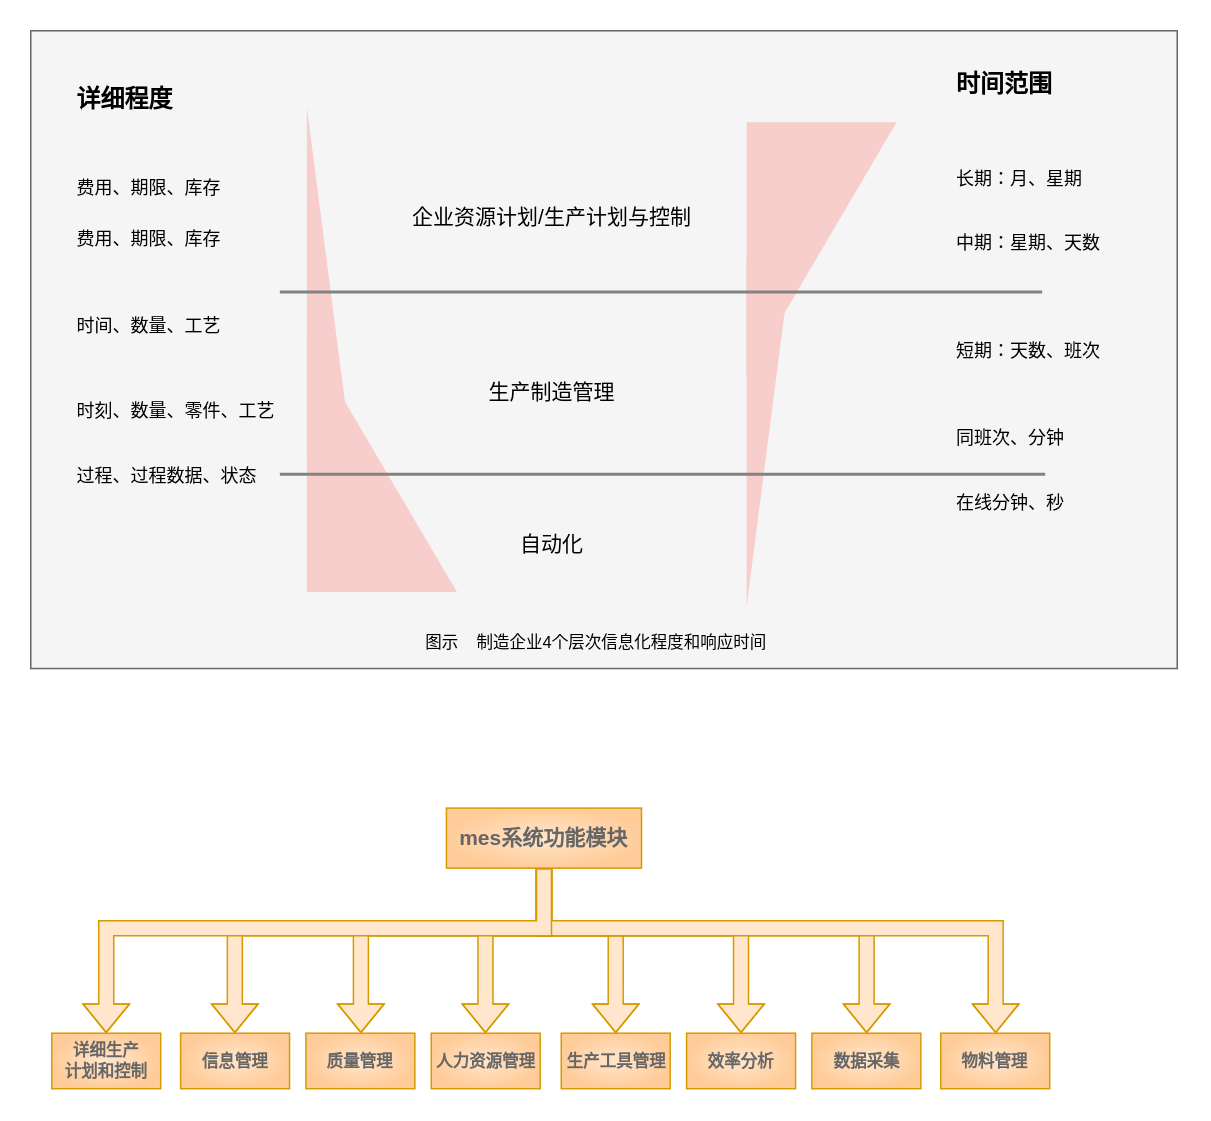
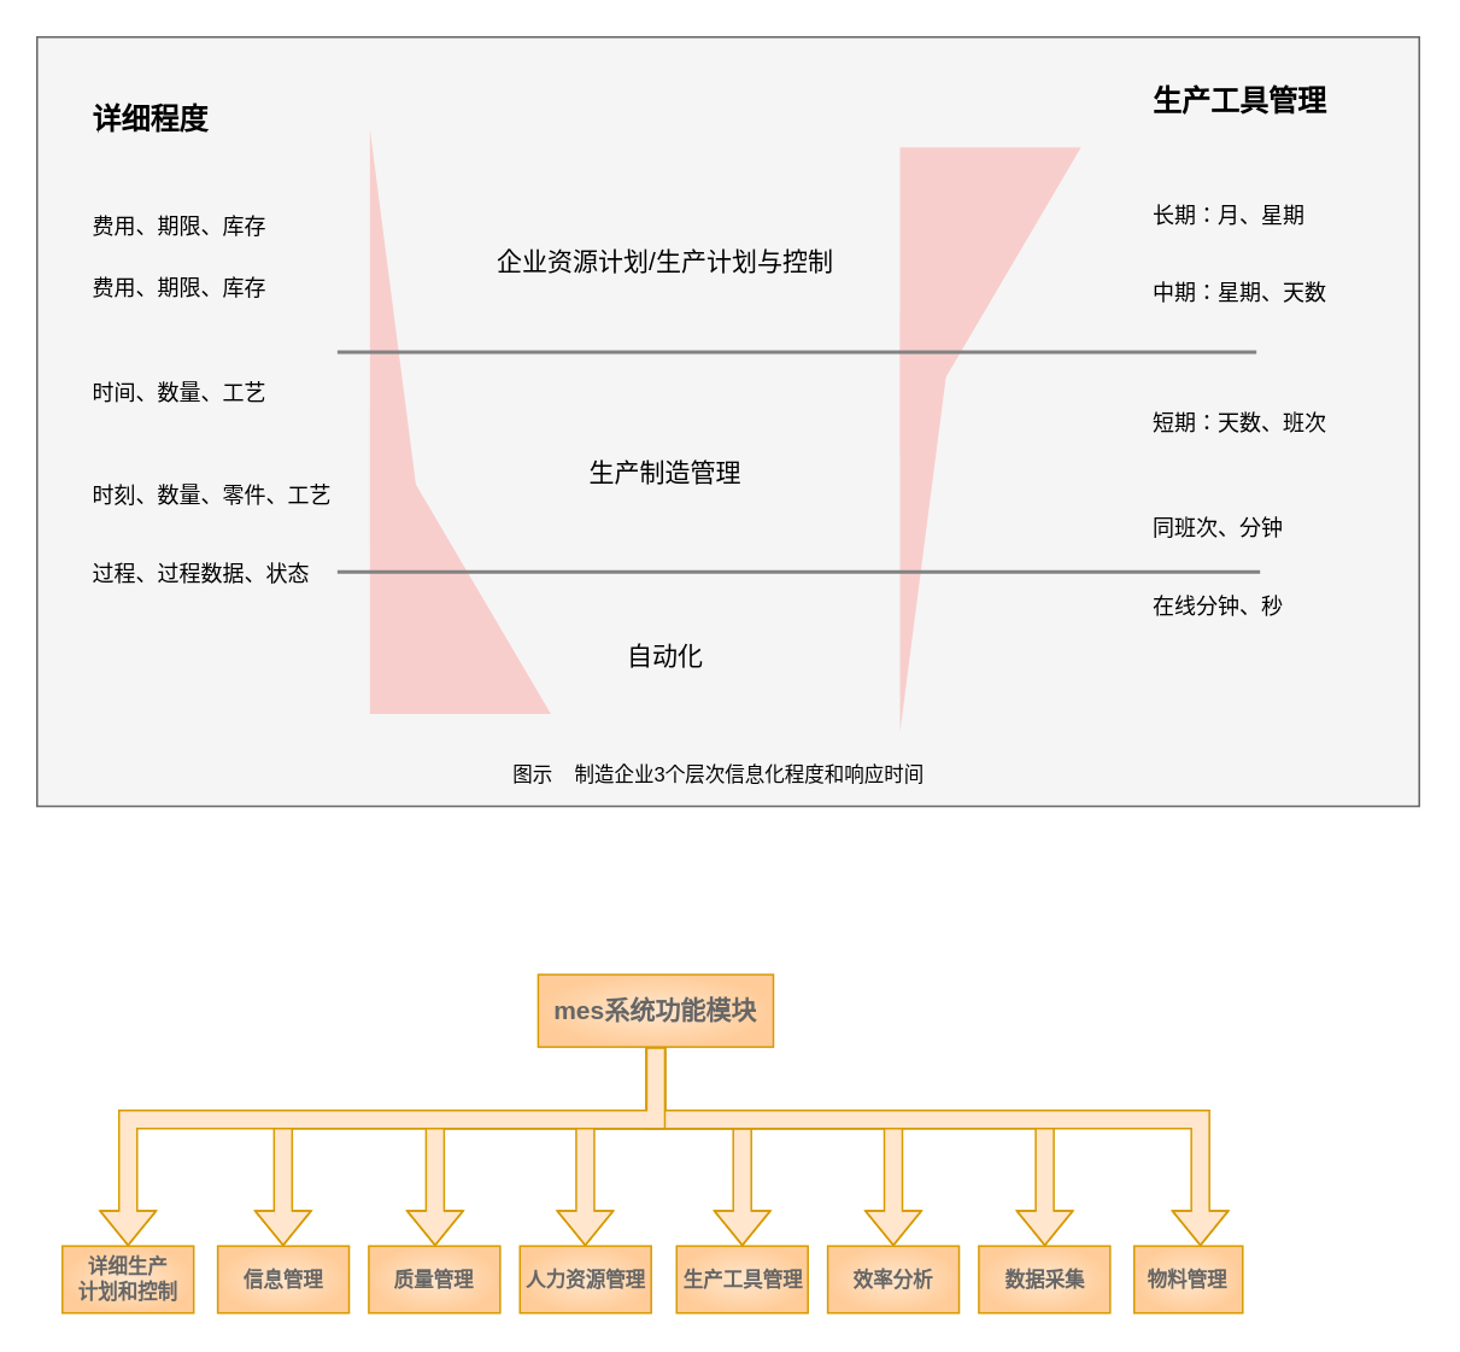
- <mxCell id="13" value="&lt;b&gt;时间范围&lt;/b&gt;&lt;div style=&quot;font-size: 15px;&quot;&gt;&lt;font style=&quot;font-size: 15px;&quot;&gt;&lt;br&gt;&lt;/font&gt;&lt;/div&gt;&lt;div style=&quot;font-size: 12px;&quot;&gt;&lt;font style=&quot;font-size: 12px;&quot;&gt;&lt;br&gt;&lt;/font&gt;&lt;/div&gt;&lt;div style=&quot;font-size: 12px;&quot;&gt;&lt;font style=&quot;font-size: 12px;&quot;&gt;&lt;br&gt;&lt;/font&gt;&lt;/div&gt;&lt;div style=&quot;font-size: 12px;&quot;&gt;&lt;font style=&quot;font-size: 12px;&quot;&gt;长期：月、星期&lt;br&gt;&lt;/font&gt;&lt;/div&gt;&lt;div style=&quot;font-size: 12px;&quot;&gt;&lt;font style=&quot;font-size: 12px;&quot;&gt;&lt;br&gt;&lt;/font&gt;&lt;/div&gt;&lt;div style=&quot;font-size: 12px;&quot;&gt;&lt;div&gt;&lt;font style=&quot;font-size: 12px;&quot;&gt;&lt;br&gt;&lt;/font&gt;&lt;/div&gt;&lt;div&gt;&lt;font style=&quot;font-size: 12px;&quot;&gt;中期：星期、天数&lt;/font&gt;&lt;/div&gt;&lt;div&gt;&lt;font style=&quot;font-size: 12px;&quot;&gt;&lt;br&gt;&lt;/font&gt;&lt;/div&gt;&lt;div&gt;&lt;font style=&quot;font-size: 12px;&quot;&gt;&lt;br&gt;&lt;/font&gt;&lt;/div&gt;&lt;div&gt;&lt;font style=&quot;font-size: 12px;&quot;&gt;&lt;br&gt;&lt;/font&gt;&lt;/div&gt;&lt;div&gt;&lt;font style=&quot;font-size: 12px;&quot;&gt;&lt;br&gt;&lt;/font&gt;&lt;/div&gt;&lt;div&gt;&lt;font style=&quot;font-size: 12px;&quot;&gt;短期：天数、班次&lt;br&gt;&lt;/font&gt;&lt;/div&gt;&lt;div&gt;&lt;font style=&quot;font-size: 12px;&quot;&gt;&lt;br&gt;&lt;/font&gt;&lt;/div&gt;&lt;div&gt;&lt;font style=&quot;font-size: 12px;&quot;&gt;&lt;br&gt;&lt;/font&gt;&lt;/div&gt;&lt;div&gt;&lt;font style=&quot;font-size: 12px;&quot;&gt;&lt;br&gt;&lt;/font&gt;&lt;/div&gt;&lt;div&gt;&lt;font style=&quot;font-size: 12px;&quot;&gt;同班次、分钟&lt;br&gt;&lt;/font&gt;&lt;/div&gt;&lt;div&gt;&lt;font style=&quot;font-size: 12px;&quot;&gt;&lt;br&gt;&lt;/font&gt;&lt;/div&gt;&lt;div&gt;&lt;font style=&quot;font-size: 12px;&quot;&gt;&lt;br&gt;&lt;/font&gt;&lt;/div&gt;&lt;div&gt;&lt;font style=&quot;font-size: 12px;&quot;&gt;在线分钟、秒&lt;/font&gt;&lt;font style=&quot;font-size: 12px;&quot;&gt;&lt;br&gt;&lt;/font&gt;&lt;/div&gt;&lt;div&gt;&lt;br&gt;&lt;/div&gt;&lt;/div&gt;" style="text;html=1;strokeColor=none;fillColor=none;align=left;verticalAlign=top;whiteSpace=wrap;rounded=0;fontSize=16;" parent="2" vertex="1"><mxGeometry x="615" y="19" width="150" height="324" as="geometry" /></mxCell>
+ <mxCell id="13" value="&lt;b&gt;生产工具管理&lt;/b&gt;&lt;div style=&quot;font-size: 15px;&quot;&gt;&lt;font style=&quot;font-size: 15px;&quot;&gt;&lt;br&gt;&lt;/font&gt;&lt;/div&gt;&lt;div style=&quot;font-size: 12px;&quot;&gt;&lt;font style=&quot;font-size: 12px;&quot;&gt;&lt;br&gt;&lt;/font&gt;&lt;/div&gt;&lt;div style=&quot;font-size: 12px;&quot;&gt;&lt;font style=&quot;font-size: 12px;&quot;&gt;&lt;br&gt;&lt;/font&gt;&lt;/div&gt;&lt;div style=&quot;font-size: 12px;&quot;&gt;&lt;font style=&quot;font-size: 12px;&quot;&gt;长期：月、星期&lt;br&gt;&lt;/font&gt;&lt;/div&gt;&lt;div style=&quot;font-size: 12px;&quot;&gt;&lt;font style=&quot;font-size: 12px;&quot;&gt;&lt;br&gt;&lt;/font&gt;&lt;/div&gt;&lt;div style=&quot;font-size: 12px;&quot;&gt;&lt;div&gt;&lt;font style=&quot;font-size: 12px;&quot;&gt;&lt;br&gt;&lt;/font&gt;&lt;/div&gt;&lt;div&gt;&lt;font style=&quot;font-size: 12px;&quot;&gt;中期：星期、天数&lt;/font&gt;&lt;/div&gt;&lt;div&gt;&lt;font style=&quot;font-size: 12px;&quot;&gt;&lt;br&gt;&lt;/font&gt;&lt;/div&gt;&lt;div&gt;&lt;font style=&quot;font-size: 12px;&quot;&gt;&lt;br&gt;&lt;/font&gt;&lt;/div&gt;&lt;div&gt;&lt;font style=&quot;font-size: 12px;&quot;&gt;&lt;br&gt;&lt;/font&gt;&lt;/div&gt;&lt;div&gt;&lt;font style=&quot;font-size: 12px;&quot;&gt;&lt;br&gt;&lt;/font&gt;&lt;/div&gt;&lt;div&gt;&lt;font style=&quot;font-size: 12px;&quot;&gt;短期：天数、班次&lt;br&gt;&lt;/font&gt;&lt;/div&gt;&lt;div&gt;&lt;font style=&quot;font-size: 12px;&quot;&gt;&lt;br&gt;&lt;/font&gt;&lt;/div&gt;&lt;div&gt;&lt;font style=&quot;font-size: 12px;&quot;&gt;&lt;br&gt;&lt;/font&gt;&lt;/div&gt;&lt;div&gt;&lt;font style=&quot;font-size: 12px;&quot;&gt;&lt;br&gt;&lt;/font&gt;&lt;/div&gt;&lt;div&gt;&lt;font style=&quot;font-size: 12px;&quot;&gt;同班次、分钟&lt;br&gt;&lt;/font&gt;&lt;/div&gt;&lt;div&gt;&lt;font style=&quot;font-size: 12px;&quot;&gt;&lt;br&gt;&lt;/font&gt;&lt;/div&gt;&lt;div&gt;&lt;font style=&quot;font-size: 12px;&quot;&gt;&lt;br&gt;&lt;/font&gt;&lt;/div&gt;&lt;div&gt;&lt;font style=&quot;font-size: 12px;&quot;&gt;在线分钟、秒&lt;/font&gt;&lt;font style=&quot;font-size: 12px;&quot;&gt;&lt;br&gt;&lt;/font&gt;&lt;/div&gt;&lt;div&gt;&lt;br&gt;&lt;/div&gt;&lt;/div&gt;" style="text;html=1;strokeColor=none;fillColor=none;align=left;verticalAlign=top;whiteSpace=wrap;rounded=0;fontSize=16;" parent="2" vertex="1"><mxGeometry x="615" y="19" width="150" height="324" as="geometry" /></mxCell>
- <mxCell id="15" value="&lt;font style=&quot;font-size: 11px;&quot;&gt;图示&amp;nbsp;&amp;nbsp;&amp;nbsp; 制造企业4个层次信息化程度和响应时间&lt;/font&gt;" style="text;html=1;strokeColor=none;fillColor=none;align=center;verticalAlign=middle;whiteSpace=wrap;rounded=0;fontSize=11;" parent="2" vertex="1"><mxGeometry x="208" y="393" width="338" height="30" as="geometry" /></mxCell>
+ <mxCell id="15" value="&lt;font style=&quot;font-size: 11px;&quot;&gt;图示&amp;nbsp;&amp;nbsp;&amp;nbsp; 制造企业3个层次信息化程度和响应时间&lt;/font&gt;" style="text;html=1;strokeColor=none;fillColor=none;align=center;verticalAlign=middle;whiteSpace=wrap;rounded=0;fontSize=11;" parent="2" vertex="1"><mxGeometry x="208" y="393" width="338" height="30" as="geometry" /></mxCell>
- <mxCell id="30" value="&lt;b&gt;物料管理&lt;/b&gt;" style="rounded=0;whiteSpace=wrap;html=1;strokeColor=#d79b00;fontSize=11;fillColor=#ffe6cc;gradientColor=#FFCC99;gradientDirection=radial;fontColor=#666666;container=0;" parent="1" vertex="1"><mxGeometry x="626.412" y="688" width="72.588" height="37" as="geometry" /></mxCell>
+ <mxCell id="30" value="&lt;b&gt;物料管理&lt;/b&gt;" style="rounded=0;whiteSpace=wrap;html=1;strokeColor=#d79b00;fontSize=11;fillColor=#ffe6cc;gradientColor=#FFCC99;gradientDirection=radial;fontColor=#666666;container=0;" parent="1" vertex="1"><mxGeometry x="626.412" y="688" width="60" height="37" as="geometry" /></mxCell>
